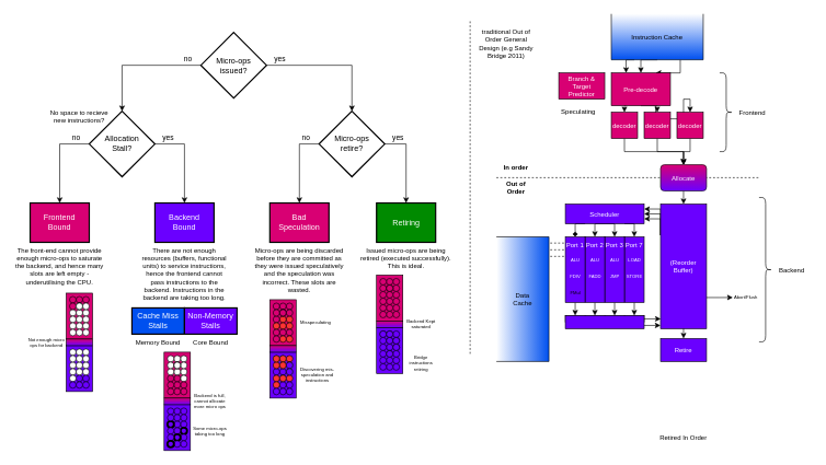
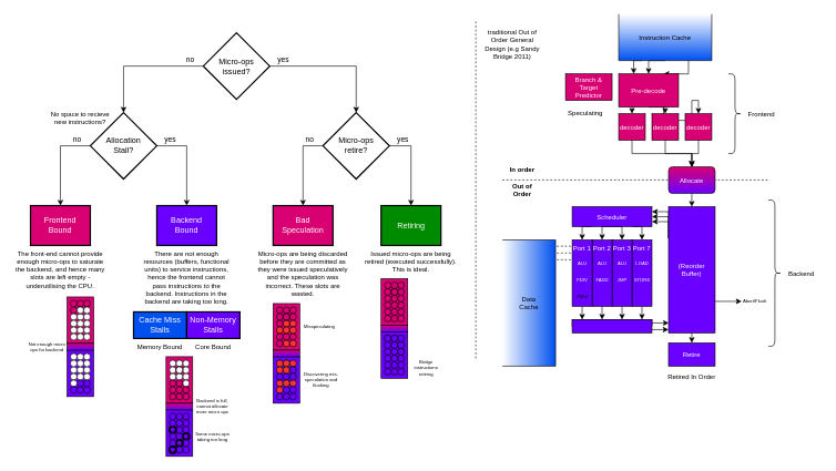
- <mxCell id="35" style="edgeStyle=orthogonalEdgeStyle;rounded=0;orthogonalLoop=1;jettySize=auto;html=1;exitX=0.25;exitY=1;exitDx=0;exitDy=0;entryX=0.5;entryY=0;entryDx=0;entryDy=0;fontSize=10;endArrow=diamond;" edge="1" parent="1" source="39" target="59"><mxGeometry relative="1" as="geometry" /></mxCell>
+ <mxCell id="35" style="edgeStyle=orthogonalEdgeStyle;rounded=0;orthogonalLoop=1;jettySize=auto;html=1;exitX=0.25;exitY=1;exitDx=0;exitDy=0;entryX=0.5;entryY=0;entryDx=0;entryDy=0;fontSize=10;" edge="1" parent="1" source="39" target="59"><mxGeometry relative="1" as="geometry" /></mxCell>
- <mxCell id="270" value="Backend Kept saturated" style="text;html=1;strokeColor=none;fillColor=none;align=center;verticalAlign=middle;whiteSpace=wrap;rounded=0;strokeWidth=3;fontSize=7;fontColor=#000000;" vertex="1" parent="1"><mxGeometry x="612.5" y="479" width="55" height="30" as="geometry" /></mxCell>
- <mxCell id="222" value="Discovering mis-speculation and instructions" style="text;html=1;strokeColor=none;fillColor=none;align=center;verticalAlign=middle;whiteSpace=wrap;rounded=0;strokeWidth=3;fontSize=7;fontColor=#000000;" vertex="1" parent="1"><mxGeometry x="455" y="556.5" width="55" height="30" as="geometry" /></mxCell>
+ <mxCell id="222" value="Discovering mis-speculation and flushing" style="text;html=1;strokeColor=none;fillColor=none;align=center;verticalAlign=middle;whiteSpace=wrap;rounded=0;strokeWidth=3;fontSize=7;fontColor=#000000;" vertex="1" parent="1"><mxGeometry x="455" y="556.5" width="55" height="30" as="geometry" /></mxCell>
- <mxCell id="281" value="Retired In Order" style="text;html=1;strokeColor=none;fillColor=none;align=center;verticalAlign=middle;whiteSpace=wrap;rounded=0;strokeWidth=1;fontSize=10;fontColor=#000000;" vertex="1" parent="1"><mxGeometry x="990" y="650.67" width="100" height="30" as="geometry" /></mxCell>
+ <mxCell id="281" value="Retired In Order" style="text;html=1;strokeColor=none;fillColor=none;align=center;verticalAlign=middle;whiteSpace=wrap;rounded=0;strokeWidth=1;fontSize=10;fontColor=#000000;" vertex="1" parent="1"><mxGeometry x="990" y="550.67" width="100" height="30" as="geometry" /></mxCell>
